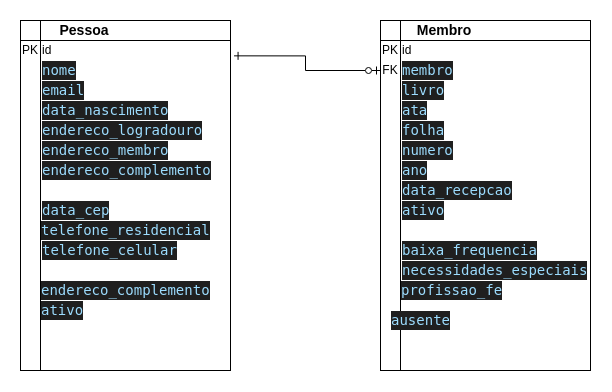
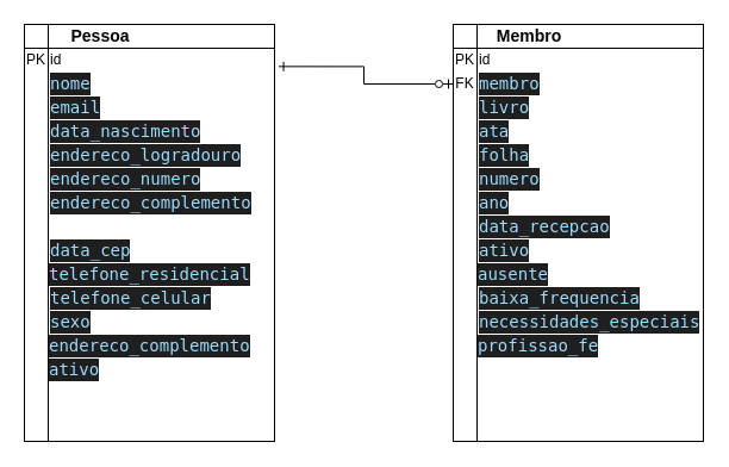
- <mxCell id="10" value="&lt;div style=&quot;color: rgb(204, 204, 204); background-color: rgb(31, 31, 31); font-family: &amp;quot;Droid Sans Mono&amp;quot;, &amp;quot;monospace&amp;quot;, monospace; font-weight: normal; font-size: 14px; line-height: 19px;&quot;&gt;&lt;div&gt;&lt;span style=&quot;color: #9cdcfe;&quot;&gt;endereco_membro&lt;/span&gt;&lt;/div&gt;&lt;/div&gt;" style="text;html=1;strokeColor=none;fillColor=none;align=left;verticalAlign=middle;whiteSpace=wrap;rounded=0;" vertex="1" parent="3"><mxGeometry x="20" y="120" width="90" height="20" as="geometry" /></mxCell>
+ <mxCell id="10" value="&lt;div style=&quot;color: rgb(204, 204, 204); background-color: rgb(31, 31, 31); font-family: &amp;quot;Droid Sans Mono&amp;quot;, &amp;quot;monospace&amp;quot;, monospace; font-weight: normal; font-size: 14px; line-height: 19px;&quot;&gt;&lt;div&gt;&lt;span style=&quot;color: #9cdcfe;&quot;&gt;endereco_numero&lt;/span&gt;&lt;/div&gt;&lt;/div&gt;" style="text;html=1;strokeColor=none;fillColor=none;align=left;verticalAlign=middle;whiteSpace=wrap;rounded=0;" vertex="1" parent="3"><mxGeometry x="20" y="120" width="90" height="20" as="geometry" /></mxCell>
+ <mxCell id="17" value="&lt;div style=&quot;color: rgb(204, 204, 204); background-color: rgb(31, 31, 31); font-family: &amp;quot;Droid Sans Mono&amp;quot;, &amp;quot;monospace&amp;quot;, monospace; font-weight: normal; font-size: 14px; line-height: 19px;&quot;&gt;&lt;div&gt;&lt;span style=&quot;color: #9cdcfe;&quot;&gt;sexo&lt;/span&gt;&lt;/div&gt;&lt;/div&gt;" style="text;html=1;strokeColor=none;fillColor=none;align=left;verticalAlign=middle;whiteSpace=wrap;rounded=0;" vertex="1" parent="3"><mxGeometry x="20" y="240" width="90" height="20" as="geometry" /></mxCell>
- <mxCell id="33" value="&lt;div style=&quot;color: rgb(204, 204, 204); background-color: rgb(31, 31, 31); font-family: &amp;quot;Droid Sans Mono&amp;quot;, &amp;quot;monospace&amp;quot;, monospace; font-weight: normal; font-size: 14px; line-height: 19px;&quot;&gt;&lt;div&gt;&lt;span style=&quot;color: #9cdcfe;&quot;&gt;ausente&lt;/span&gt;&lt;/div&gt;&lt;/div&gt;" style="text;html=1;strokeColor=none;fillColor=none;align=left;verticalAlign=middle;whiteSpace=wrap;rounded=0;" vertex="1" parent="20"><mxGeometry x="9" y="290" width="90" height="20" as="geometry" /></mxCell>
+ <mxCell id="33" value="&lt;div style=&quot;color: rgb(204, 204, 204); background-color: rgb(31, 31, 31); font-family: &amp;quot;Droid Sans Mono&amp;quot;, &amp;quot;monospace&amp;quot;, monospace; font-weight: normal; font-size: 14px; line-height: 19px;&quot;&gt;&lt;div&gt;&lt;span style=&quot;color: #9cdcfe;&quot;&gt;ausente&lt;/span&gt;&lt;/div&gt;&lt;/div&gt;" style="text;html=1;strokeColor=none;fillColor=none;align=left;verticalAlign=middle;whiteSpace=wrap;rounded=0;" vertex="1" parent="20"><mxGeometry x="19" y="200" width="90" height="20" as="geometry" /></mxCell>
